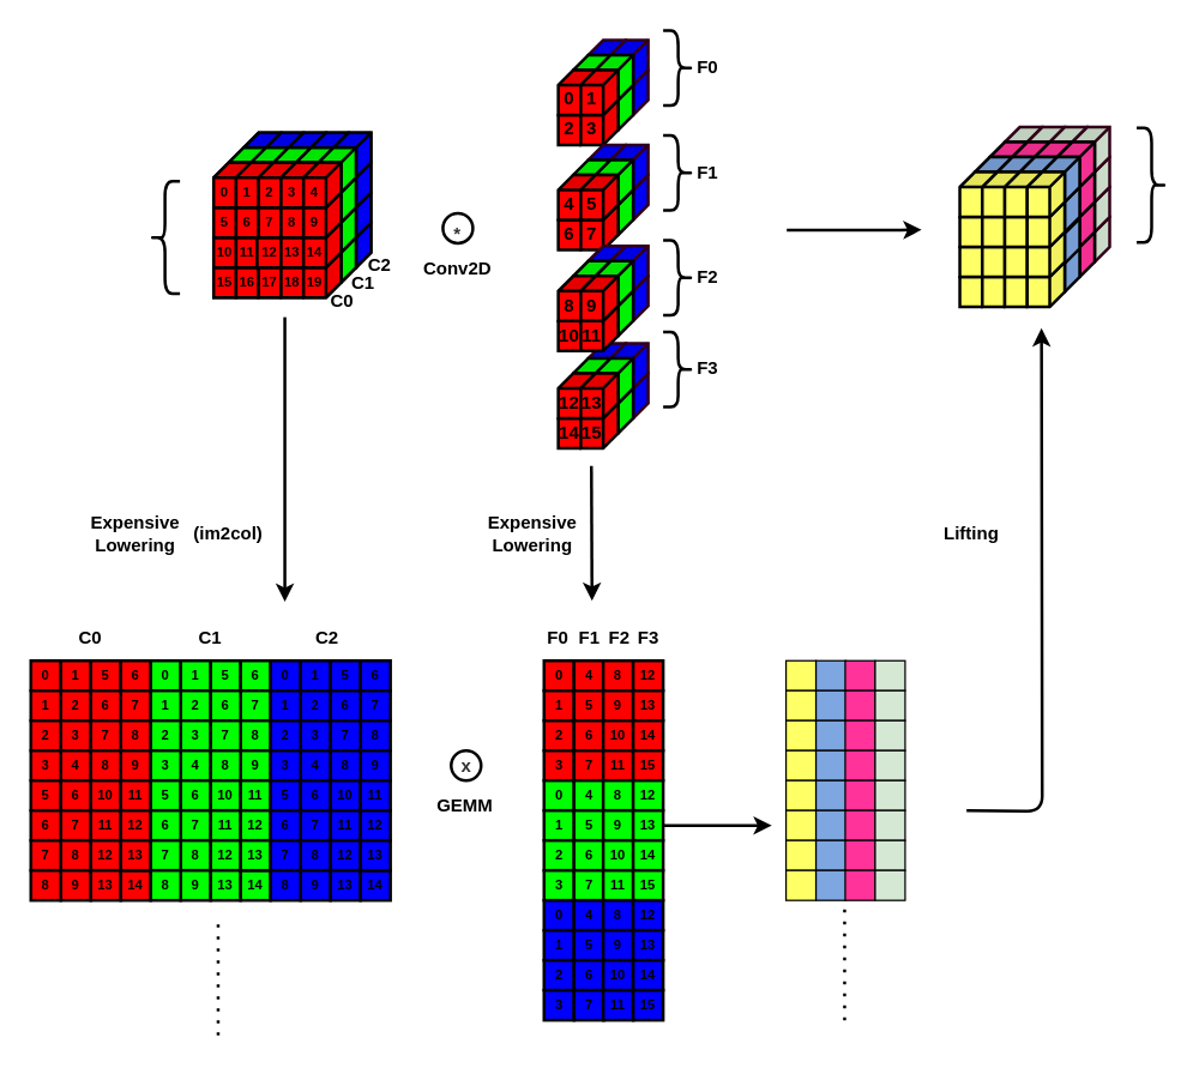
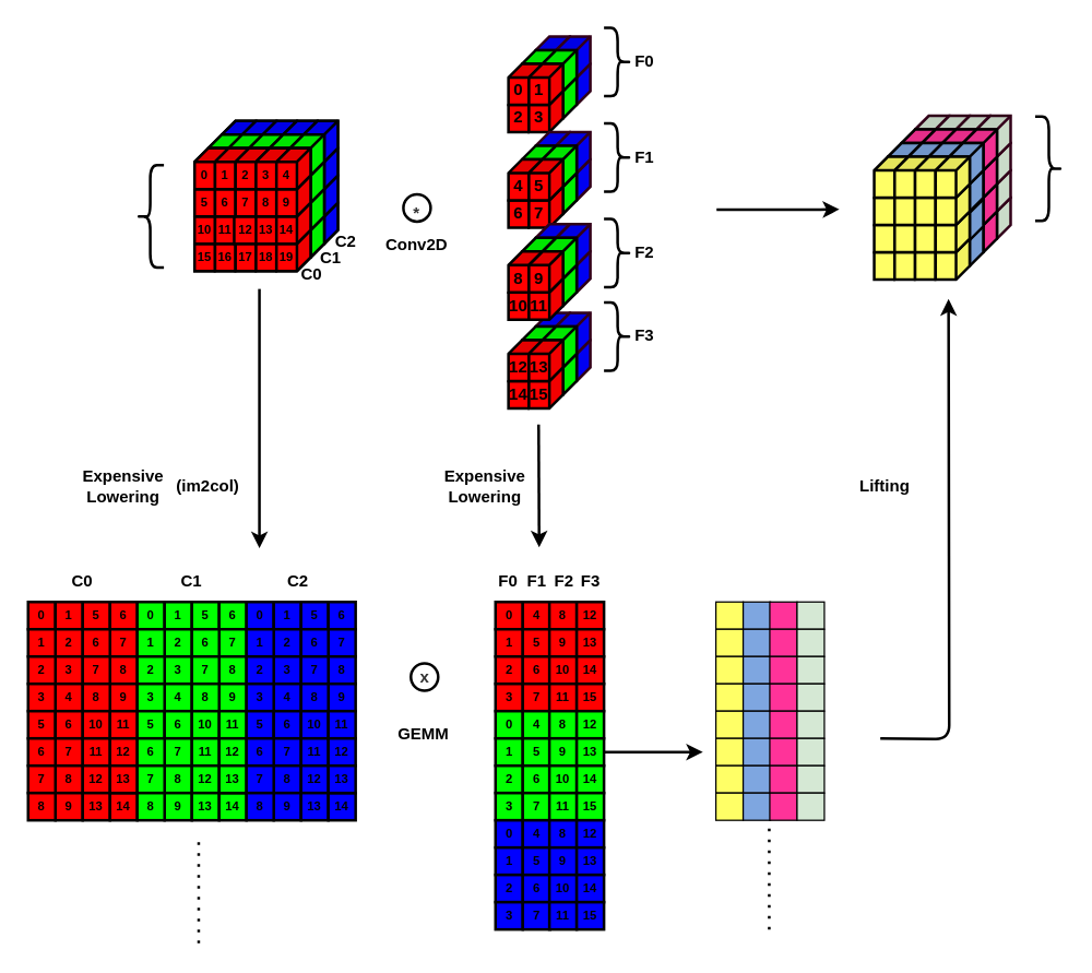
- <mxCell id="266" value="x" style="ellipse;whiteSpace=wrap;html=1;aspect=fixed;strokeColor=#000000;fillColor=#FFFFFF;verticalAlign=middle;fontColor=#333333;strokeWidth=2;fontStyle=1" vertex="1" parent="1"><mxGeometry x="300.5" y="500.62" width="20" height="20" as="geometry" /></mxCell>
+ <mxCell id="266" value="x" style="ellipse;whiteSpace=wrap;html=1;aspect=fixed;strokeColor=#000000;fillColor=#FFFFFF;verticalAlign=middle;fontColor=#333333;strokeWidth=2;fontStyle=1" vertex="1" parent="1"><mxGeometry x="300.5" y="485.62" width="20" height="20" as="geometry" /></mxCell>
